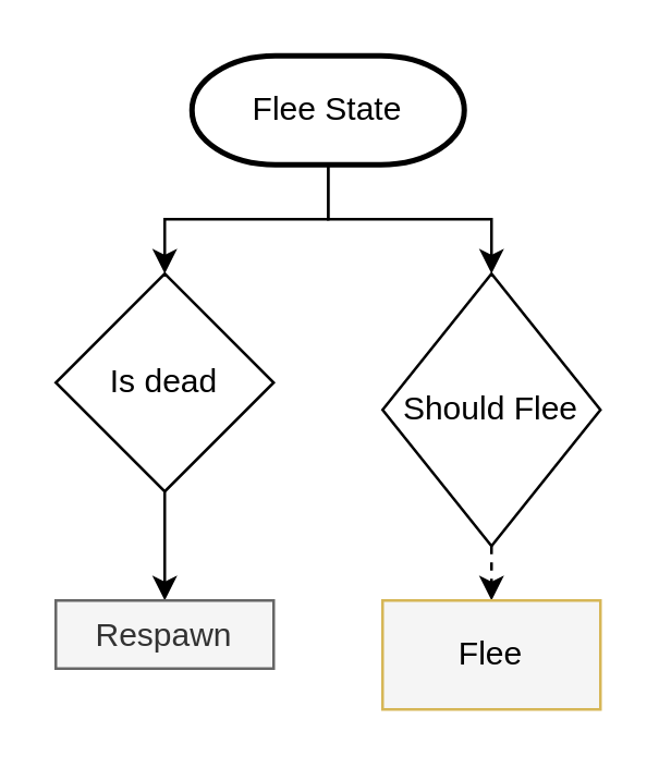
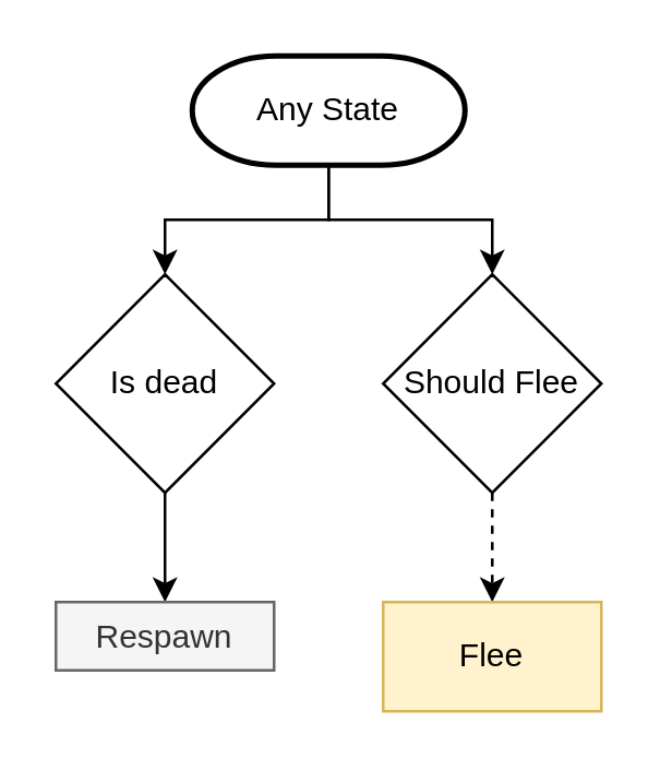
- <mxCell id="4" value="Flee State" style="strokeWidth=2;html=1;shape=mxgraph.flowchart.terminator;whiteSpace=wrap;" parent="1" vertex="1"><mxGeometry x="70" y="20" width="100" height="40" as="geometry" /></mxCell>
+ <mxCell id="4" value="Any State" style="strokeWidth=2;html=1;shape=mxgraph.flowchart.terminator;whiteSpace=wrap;" parent="1" vertex="1"><mxGeometry x="70" y="20" width="100" height="40" as="geometry" /></mxCell>
- <mxCell id="8" value="Should Flee" style="rhombus;whiteSpace=wrap;html=1;" parent="1" vertex="1"><mxGeometry x="140" y="100" width="80" height="100" as="geometry" /></mxCell>
+ <mxCell id="8" value="Should Flee" style="rhombus;whiteSpace=wrap;html=1;" parent="1" vertex="1"><mxGeometry x="140" y="100" width="80" height="80" as="geometry" /></mxCell>
- <mxCell id="9" value="Flee" style="rounded=0;whiteSpace=wrap;html=1;fillColor=#f5f5f5;strokeColor=#d6b656;" parent="1" vertex="1"><mxGeometry x="140" y="220" width="80" height="40" as="geometry" /></mxCell>
+ <mxCell id="9" value="Flee" style="rounded=0;whiteSpace=wrap;html=1;fillColor=#fff2cc;strokeColor=#d6b656;" parent="1" vertex="1"><mxGeometry x="140" y="220" width="80" height="40" as="geometry" /></mxCell>
